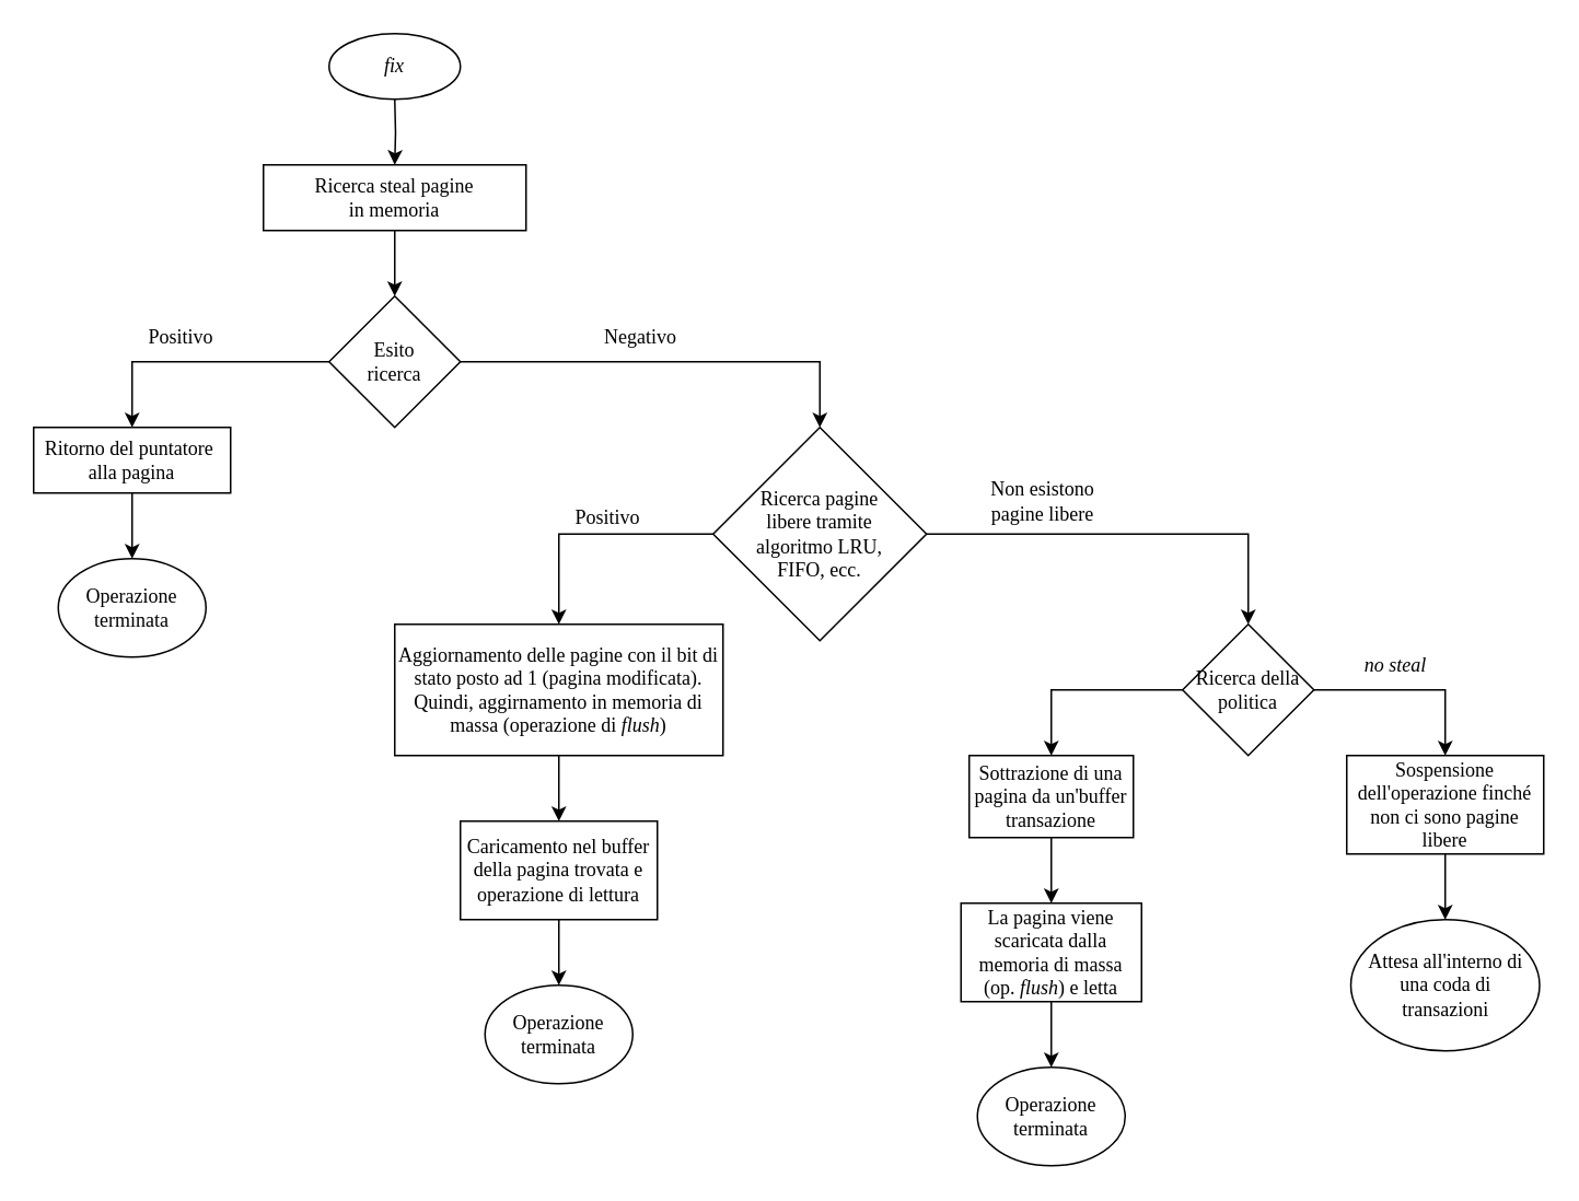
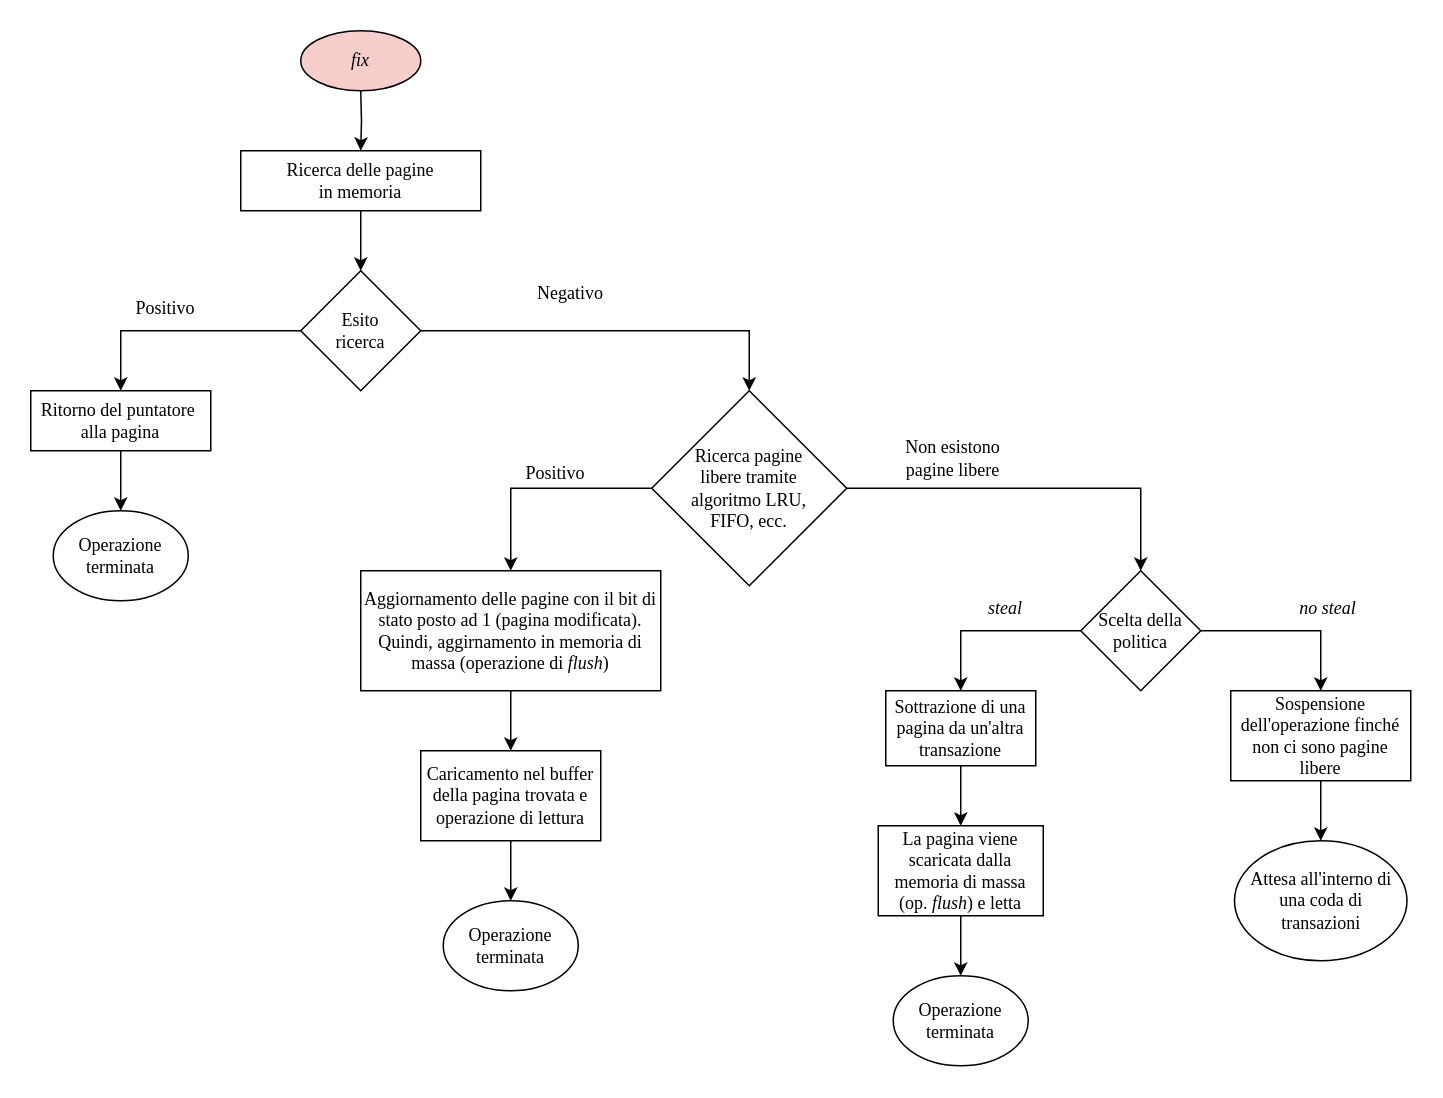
- <mxCell id="10" value="&lt;i&gt;fix&lt;/i&gt;" style="ellipse;whiteSpace=wrap;html=1;fontFamily=Times New Roman;" parent="1" vertex="1"><mxGeometry x="200" y="20" width="80" height="40" as="geometry" /></mxCell>
+ <mxCell id="10" value="&lt;i&gt;fix&lt;/i&gt;" style="ellipse;whiteSpace=wrap;html=1;fontFamily=Times New Roman;fillColor=#f8cecc;" parent="1" vertex="1"><mxGeometry x="200" y="20" width="80" height="40" as="geometry" /></mxCell>
- <mxCell id="4" value="Ricerca steal pagine&lt;br&gt;in memoria" style="rounded=0;whiteSpace=wrap;html=1;fontFamily=Times New Roman;" parent="1" vertex="1"><mxGeometry x="160" y="100" width="160" height="40" as="geometry" /></mxCell>
+ <mxCell id="4" value="Ricerca delle pagine&lt;br&gt;in memoria" style="rounded=0;whiteSpace=wrap;html=1;fontFamily=Times New Roman;" parent="1" vertex="1"><mxGeometry x="160" y="100" width="160" height="40" as="geometry" /></mxCell>
- <mxCell id="9" value="Negativo" style="text;html=1;strokeColor=none;fillColor=none;align=center;verticalAlign=middle;whiteSpace=wrap;rounded=0;fontFamily=Times New Roman;" parent="1" vertex="1"><mxGeometry x="360" y="190" width="60" height="30" as="geometry" /></mxCell>
+ <mxCell id="9" value="Negativo" style="text;html=1;strokeColor=none;fillColor=none;align=center;verticalAlign=middle;whiteSpace=wrap;rounded=0;fontFamily=Times New Roman;" parent="1" vertex="1"><mxGeometry x="350" y="180" width="60" height="30" as="geometry" /></mxCell>
+ <mxCell id="27" value="&lt;i&gt;steal&lt;/i&gt;" style="text;html=1;strokeColor=none;fillColor=none;align=center;verticalAlign=middle;whiteSpace=wrap;rounded=0;fontFamily=Times New Roman;" vertex="1" parent="1"><mxGeometry x="640" y="390" width="60" height="30" as="geometry" /></mxCell>
- <mxCell id="28" value="&lt;i&gt;no steal&lt;/i&gt;" style="text;html=1;strokeColor=none;fillColor=none;align=center;verticalAlign=middle;whiteSpace=wrap;rounded=0;fontFamily=Times New Roman;" vertex="1" parent="1"><mxGeometry x="820" y="390" width="60" height="30" as="geometry" /></mxCell>
+ <mxCell id="28" value="&lt;i&gt;no steal&lt;/i&gt;" style="text;html=1;strokeColor=none;fillColor=none;align=center;verticalAlign=middle;whiteSpace=wrap;rounded=0;fontFamily=Times New Roman;" vertex="1" parent="1"><mxGeometry x="855" y="390" width="60" height="30" as="geometry" /></mxCell>
- <mxCell id="26" value="Ricerca della politica" style="rhombus;whiteSpace=wrap;html=1;fontFamily=Times New Roman;" vertex="1" parent="1"><mxGeometry x="720" y="380" width="80" height="80" as="geometry" /></mxCell>
+ <mxCell id="26" value="Scelta della politica" style="rhombus;whiteSpace=wrap;html=1;fontFamily=Times New Roman;" vertex="1" parent="1"><mxGeometry x="720" y="380" width="80" height="80" as="geometry" /></mxCell>
- <mxCell id="30" value="Sottrazione di una pagina da un'buffer transazione" style="rounded=0;whiteSpace=wrap;html=1;fontFamily=Times New Roman;" vertex="1" parent="1"><mxGeometry x="590" y="460" width="100" height="50" as="geometry" /></mxCell>
+ <mxCell id="30" value="Sottrazione di una pagina da un'altra transazione" style="rounded=0;whiteSpace=wrap;html=1;fontFamily=Times New Roman;" vertex="1" parent="1"><mxGeometry x="590" y="460" width="100" height="50" as="geometry" /></mxCell>
